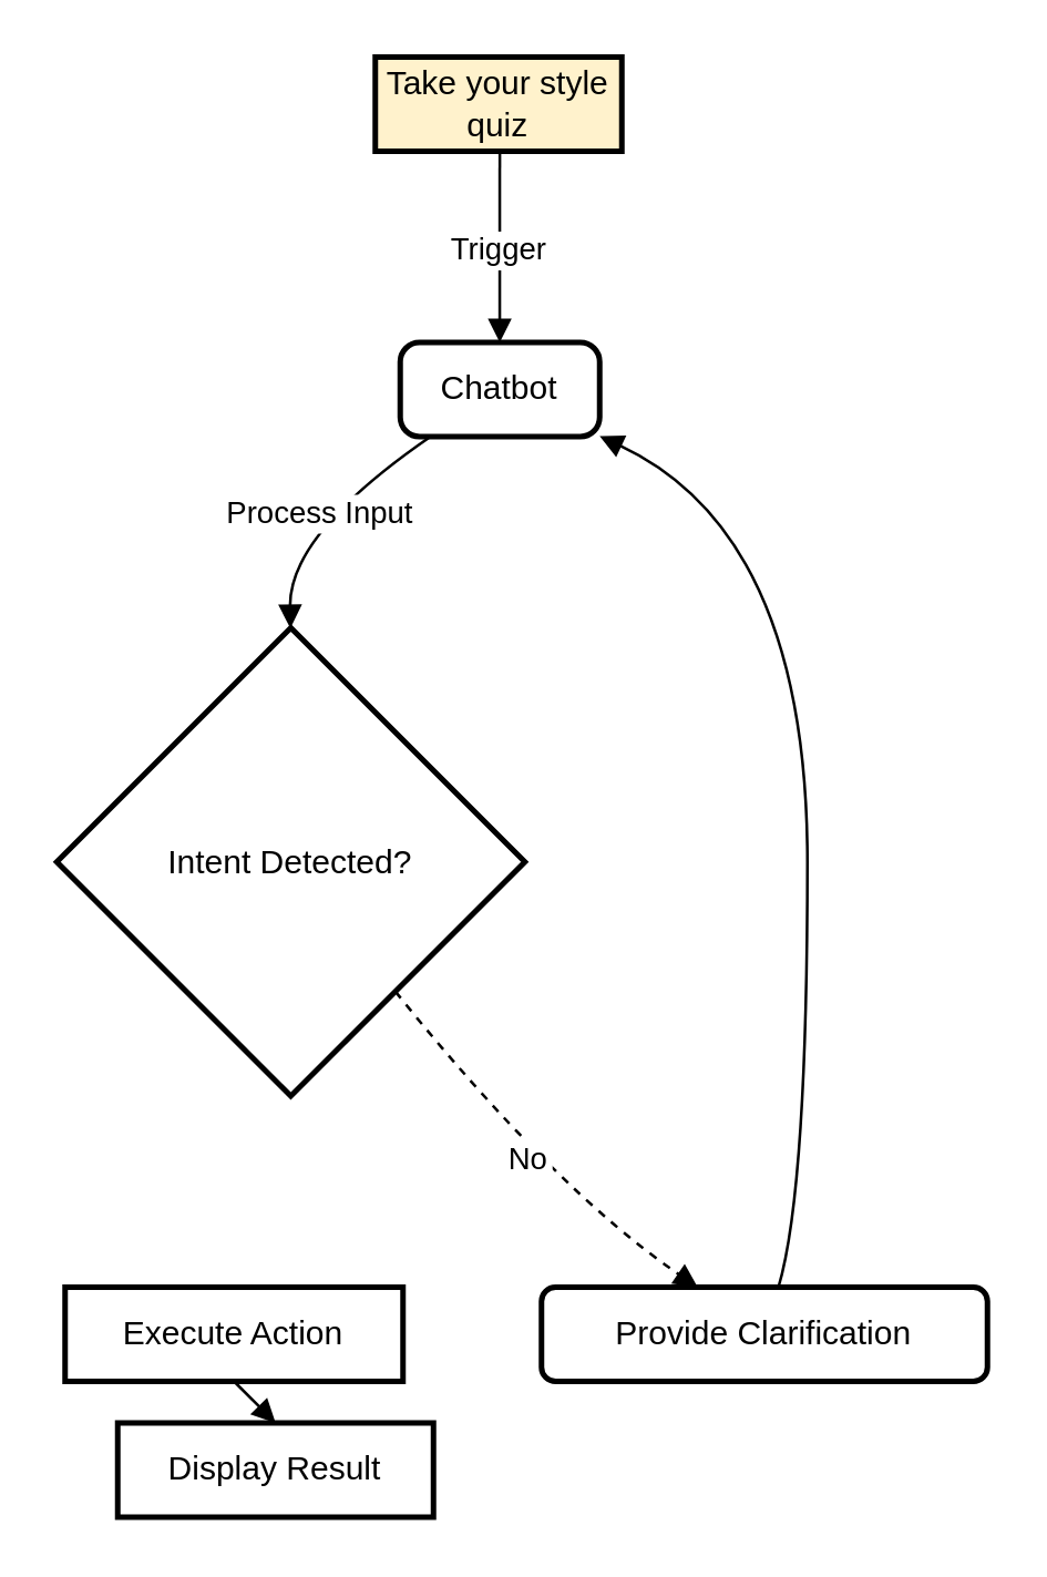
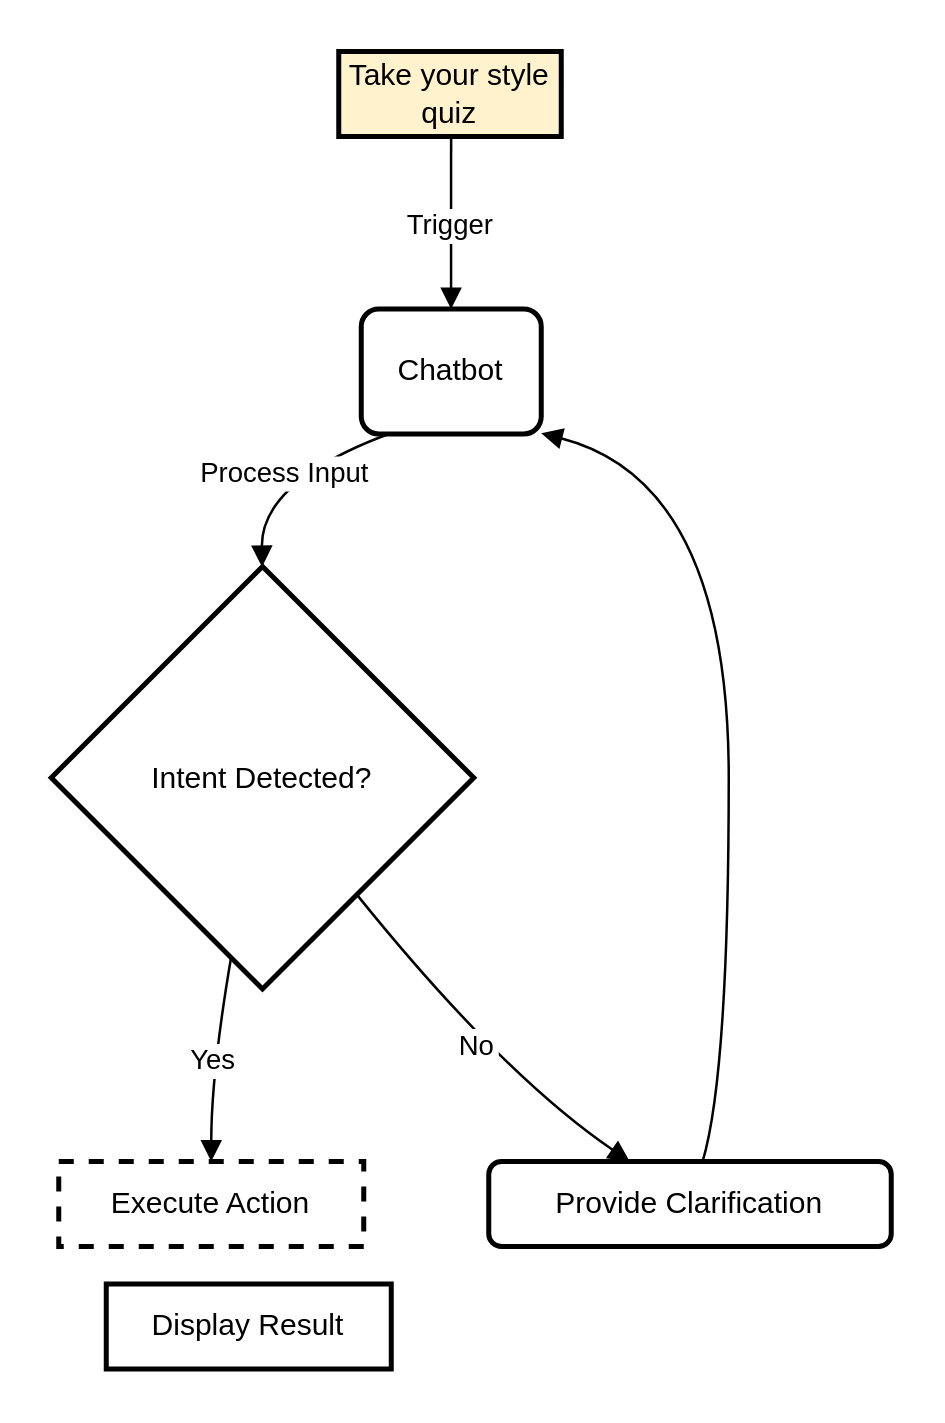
- <mxCell id="3" value="Chatbot" style="rounded=1;absoluteArcSize=1;arcSize=14;whiteSpace=wrap;strokeWidth=2;" parent="1" vertex="1"><mxGeometry x="144" y="123" width="72" height="34" as="geometry" /></mxCell>
+ <mxCell id="3" value="Chatbot" style="rounded=1;absoluteArcSize=1;arcSize=14;whiteSpace=wrap;strokeWidth=2;" parent="1" vertex="1"><mxGeometry x="144" y="123" width="72" height="50" as="geometry" /></mxCell>
- <mxCell id="11" value="No" style="curved=1;startArrow=none;endArrow=block;exitX=0.902;exitY=0.998;entryX=0.347;entryY=-0.011;dashed=1;" parent="1" source="4" target="6" edge="1"><mxGeometry relative="1" as="geometry"><Array as="points"><mxPoint x="200" y="429" /></Array></mxGeometry></mxCell>
+ <mxCell id="11" value="No" style="curved=1;startArrow=none;endArrow=block;exitX=0.902;exitY=0.998;entryX=0.347;entryY=-0.011;" parent="1" source="4" target="6" edge="1"><mxGeometry relative="1" as="geometry"><Array as="points"><mxPoint x="200" y="429" /></Array></mxGeometry></mxCell>
+ <mxCell id="10" value="Yes" style="curved=1;startArrow=none;endArrow=block;exitX=0.413;exitY=0.998;entryX=0.5;entryY=-0.011;" parent="1" source="4" target="5" edge="1"><mxGeometry relative="1" as="geometry"><Array as="points"><mxPoint x="84" y="429" /></Array></mxGeometry></mxCell>
- <mxCell id="5" value="Execute Action" style="whiteSpace=wrap;strokeWidth=2;" parent="1" vertex="1"><mxGeometry x="23" y="464" width="122" height="34" as="geometry" /></mxCell>
+ <mxCell id="5" value="Execute Action" style="whiteSpace=wrap;strokeWidth=2;dashed=1;" parent="1" vertex="1"><mxGeometry x="23" y="464" width="122" height="34" as="geometry" /></mxCell>
- <mxCell id="12" value="" style="curved=1;startArrow=none;endArrow=block;exitX=0.5;exitY=0.989;entryX=0.5;entryY=-0.011;" parent="1" source="5" target="7" edge="1"><mxGeometry relative="1" as="geometry"><Array as="points" /></mxGeometry></mxCell>
